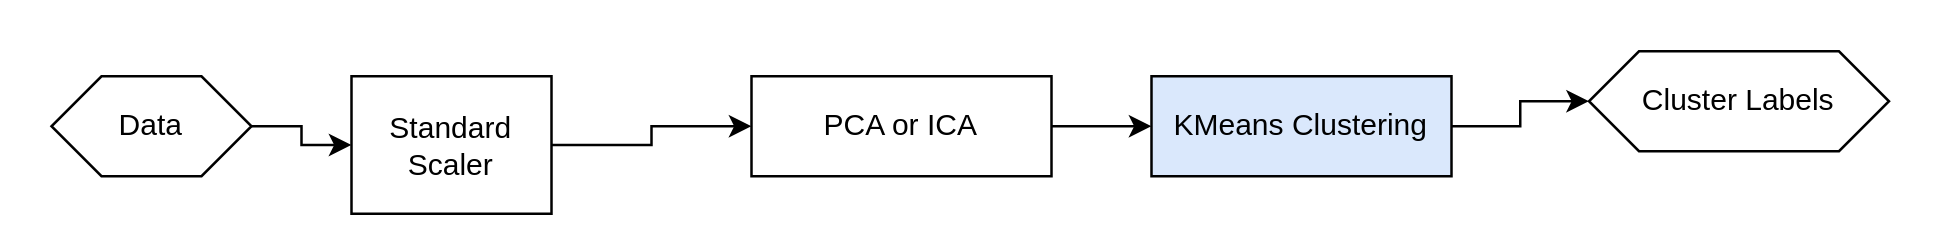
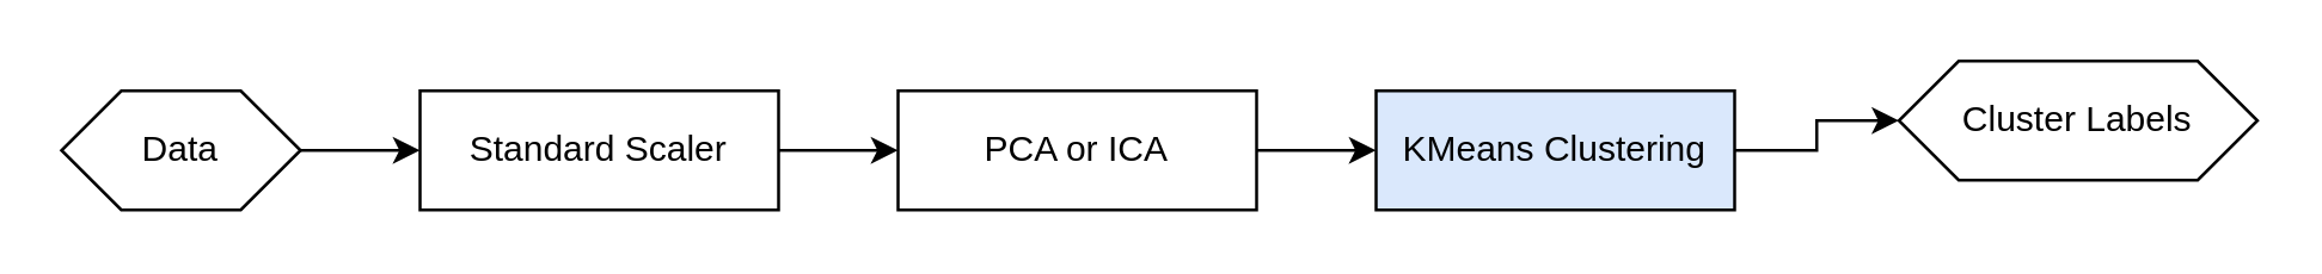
- <mxCell id="5" value="Standard Scaler" style="whiteSpace=wrap;html=1;" vertex="1" parent="1"><mxGeometry x="140" y="30" width="80" height="55" as="geometry" /></mxCell>
+ <mxCell id="5" value="Standard Scaler" style="whiteSpace=wrap;html=1;" vertex="1" parent="1"><mxGeometry x="140" y="30" width="120" height="40" as="geometry" /></mxCell>
